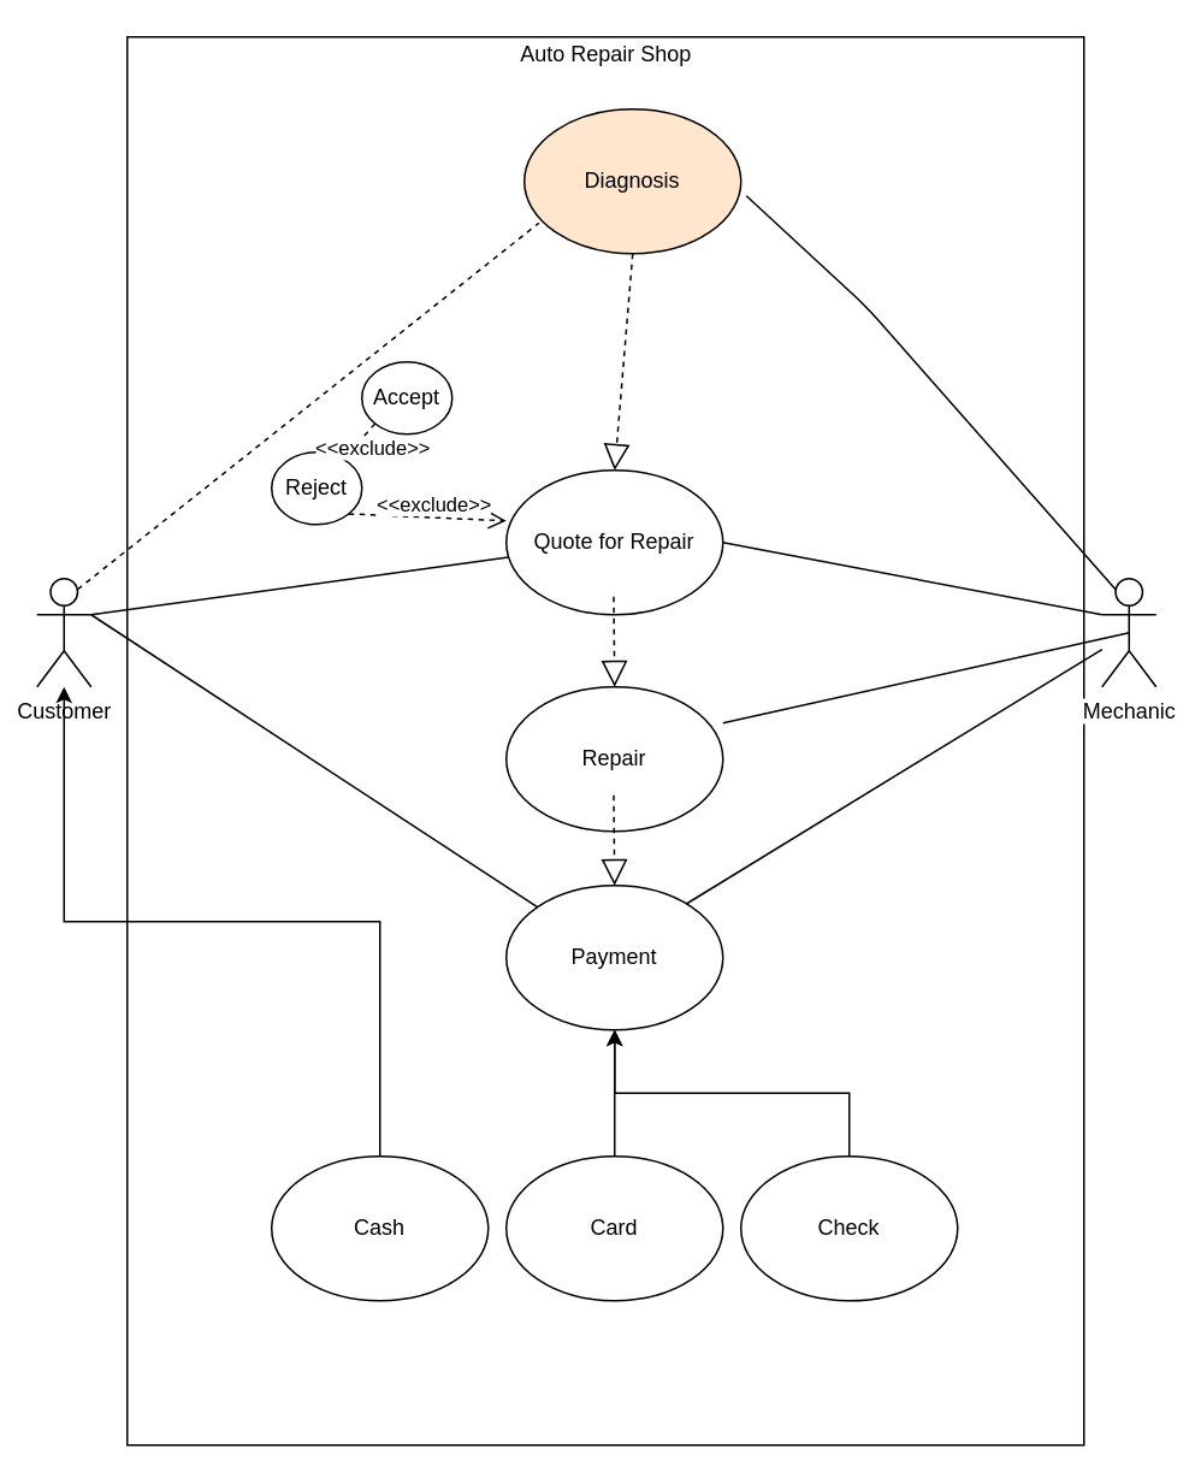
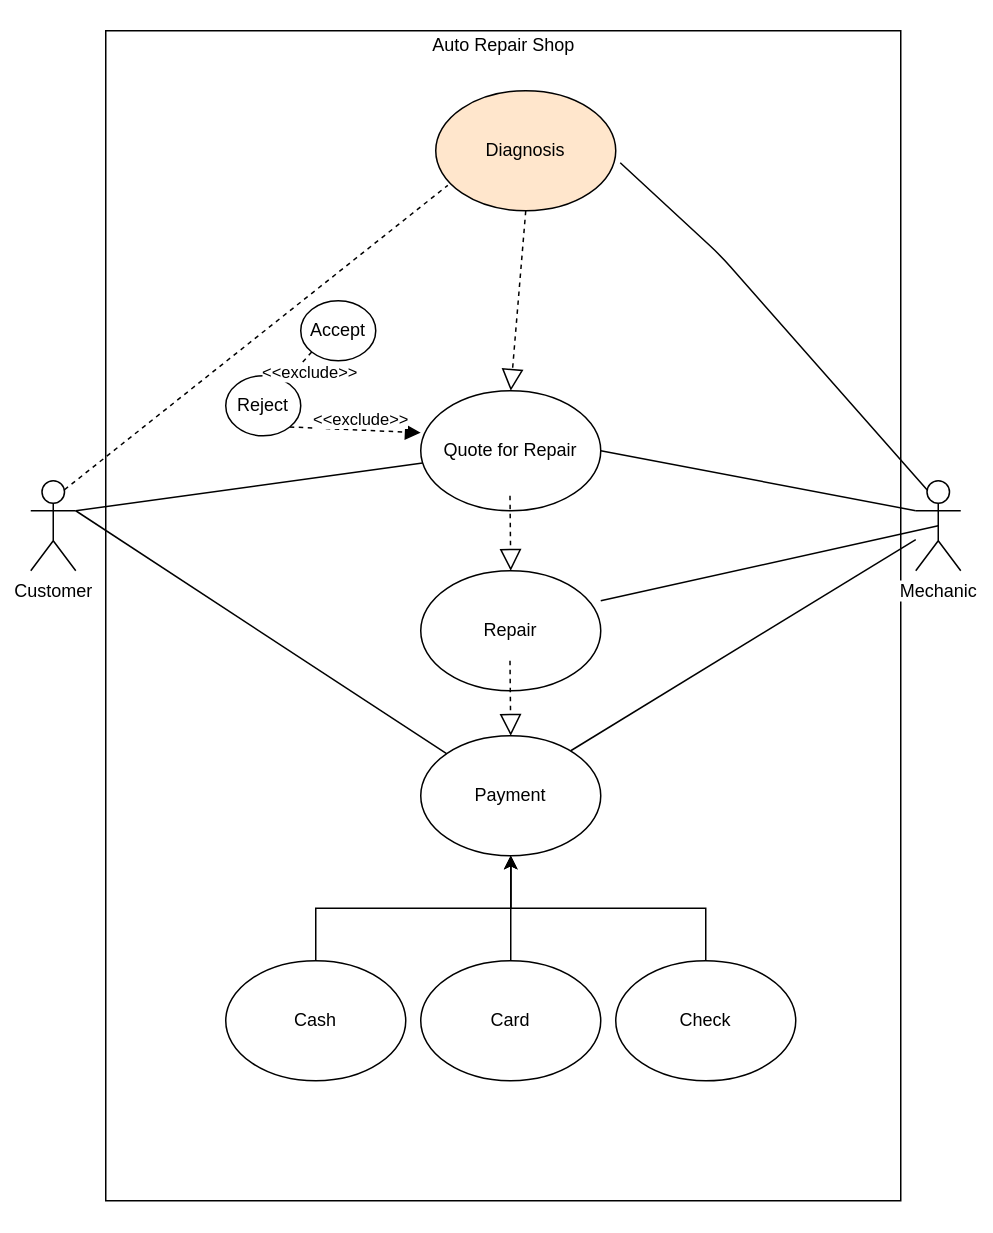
- <mxCell id="21" value="&amp;lt;&amp;lt;exclude&amp;gt;&amp;gt;" style="html=1;verticalAlign=bottom;endArrow=open;dashed=1;endSize=8;entryX=0;entryY=0.35;entryDx=0;entryDy=0;exitX=1;exitY=1;exitDx=0;exitDy=0;entryPerimeter=0;" edge="1" parent="1" source="22" target="8"><mxGeometry x="0.086" y="-2" relative="1" as="geometry"><mxPoint x="460" y="290" as="sourcePoint" /><mxPoint x="380" y="290" as="targetPoint" /><mxPoint as="offset" /></mxGeometry></mxCell>
+ <mxCell id="21" value="&amp;lt;&amp;lt;exclude&amp;gt;&amp;gt;" style="html=1;verticalAlign=bottom;endArrow=block;dashed=1;endSize=8;entryX=0;entryY=0.35;entryDx=0;entryDy=0;exitX=1;exitY=1;exitDx=0;exitDy=0;entryPerimeter=0;" edge="1" parent="1" source="22" target="8"><mxGeometry x="0.086" y="-2" relative="1" as="geometry"><mxPoint x="460" y="290" as="sourcePoint" /><mxPoint x="380" y="290" as="targetPoint" /><mxPoint as="offset" /></mxGeometry></mxCell>
- <mxCell id="24" style="edgeStyle=orthogonalEdgeStyle;rounded=0;orthogonalLoop=1;jettySize=auto;html=1;exitX=0.5;exitY=0;exitDx=0;exitDy=0;" edge="1" parent="1" source="25" target="3"><mxGeometry relative="1" as="geometry" /></mxCell>
+ <mxCell id="24" style="edgeStyle=orthogonalEdgeStyle;rounded=0;orthogonalLoop=1;jettySize=auto;html=1;exitX=0.5;exitY=0;exitDx=0;exitDy=0;" edge="1" parent="1" source="25" target="10"><mxGeometry relative="1" as="geometry" /></mxCell>
